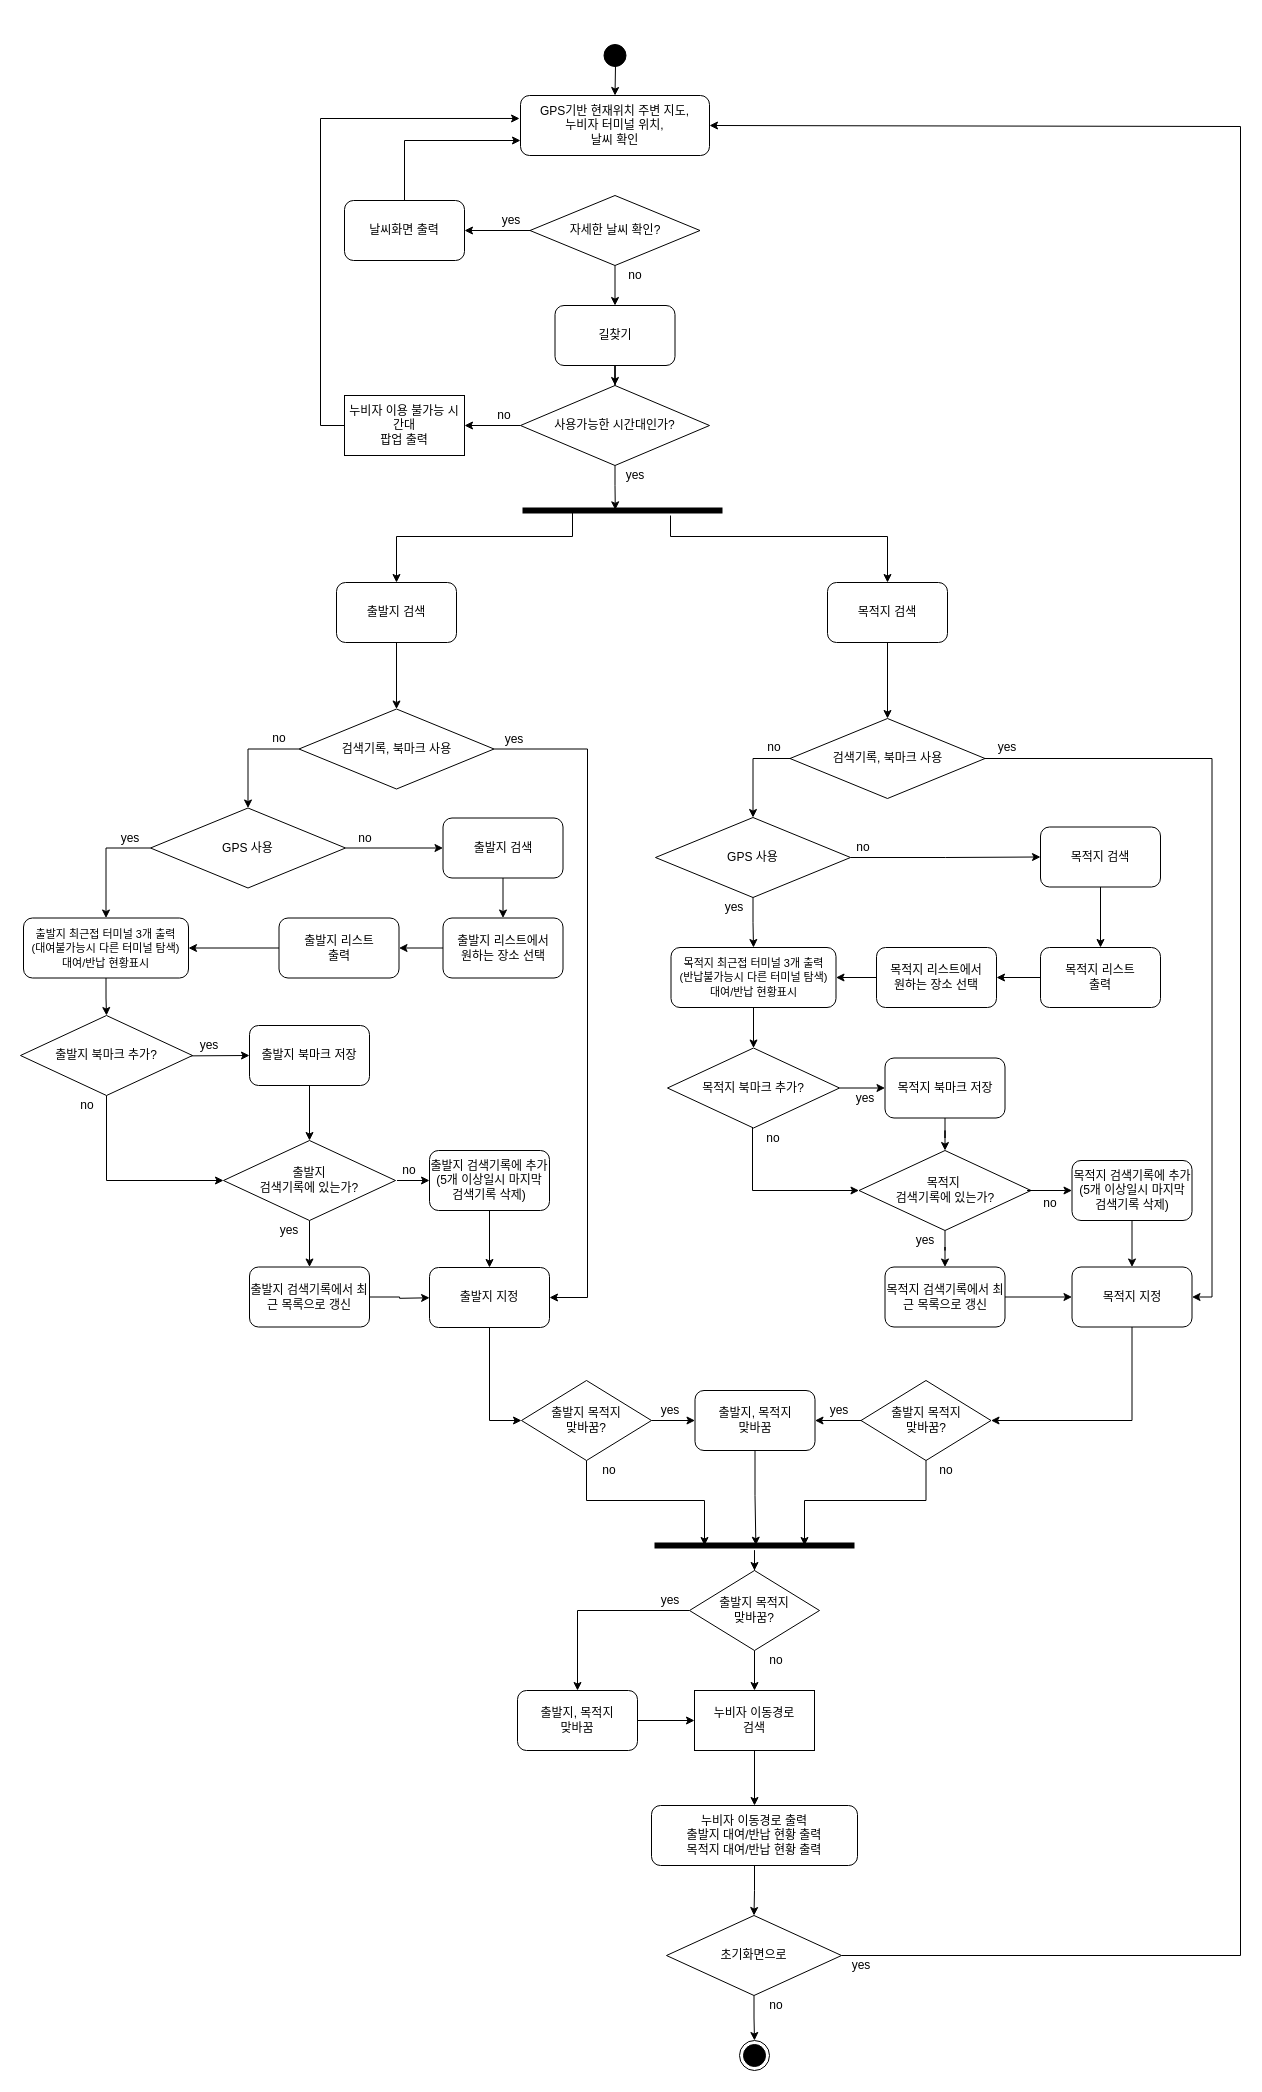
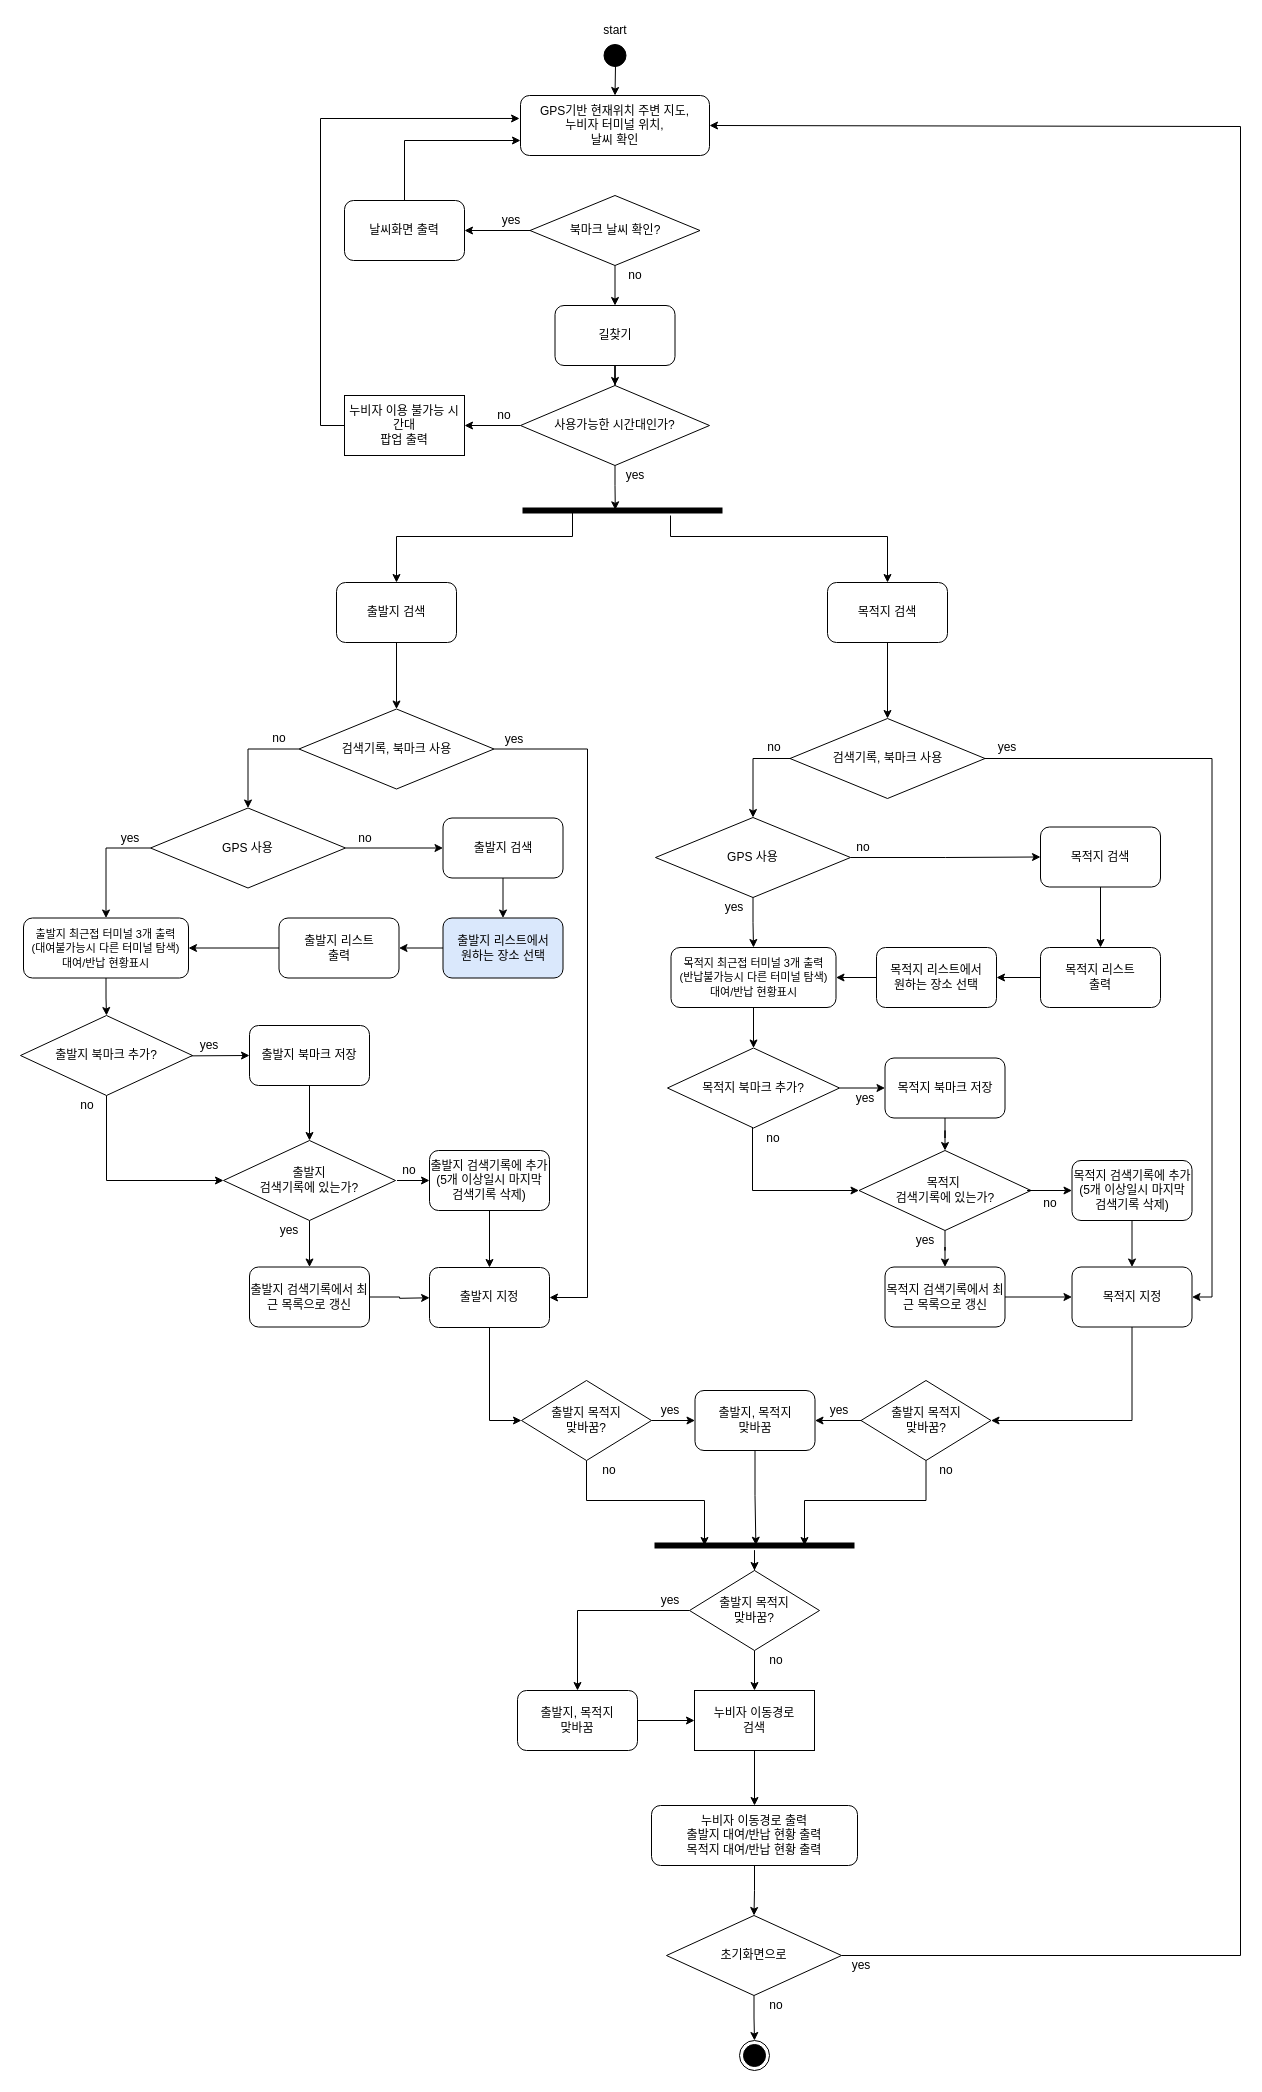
+ <mxCell id="118" value="start" style="text;html=1;strokeColor=none;fillColor=none;align=center;verticalAlign=middle;whiteSpace=wrap;rounded=0;" parent="1" vertex="1"><mxGeometry x="594.5" y="20" width="40" height="20" as="geometry" /></mxCell>
- <mxCell id="113" value="자세한 날씨 확인?" style="rhombus;whiteSpace=wrap;html=1;" parent="1" vertex="1"><mxGeometry x="529.5" y="195" width="170" height="70" as="geometry" /></mxCell>
+ <mxCell id="113" value="북마크 날씨 확인?" style="rhombus;whiteSpace=wrap;html=1;" parent="1" vertex="1"><mxGeometry x="529.5" y="195" width="170" height="70" as="geometry" /></mxCell>
- <mxCell id="123" value="출발지 리스트에서&lt;br&gt;원하는 장소 선택" style="rounded=1;whiteSpace=wrap;html=1;" parent="1" vertex="1"><mxGeometry x="442.5" y="917.5" width="120" height="60" as="geometry" /></mxCell>
+ <mxCell id="123" value="출발지 리스트에서&lt;br&gt;원하는 장소 선택" style="rounded=1;whiteSpace=wrap;html=1;fillColor=#dae8fc;" parent="1" vertex="1"><mxGeometry x="442.5" y="917.5" width="120" height="60" as="geometry" /></mxCell>
